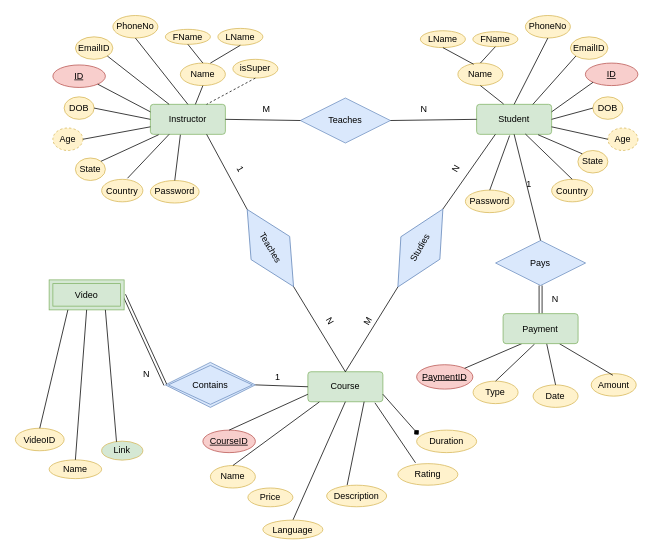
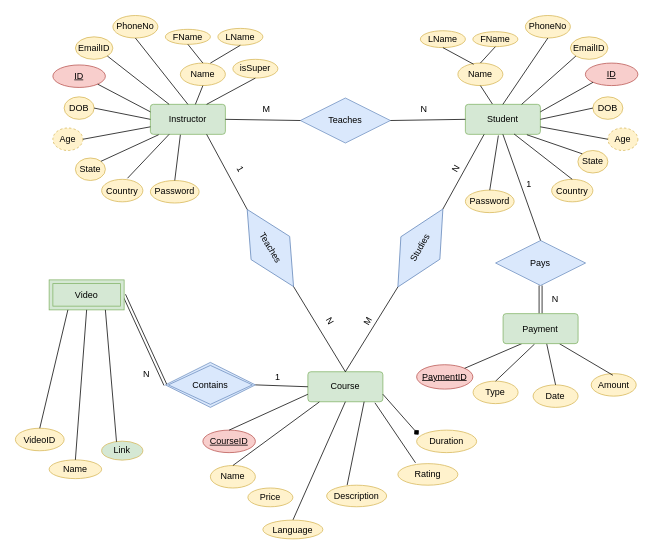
- <mxCell id="20" value="" style="endArrow=none;html=1;rounded=0;entryX=0.75;entryY=0;entryDx=0;entryDy=0;exitX=0.5;exitY=1;exitDx=0;exitDy=0;dashed=1;" parent="1" source="19" target="2" edge="1"><mxGeometry relative="1" as="geometry"><mxPoint x="326.98" y="107.19" as="sourcePoint" /><mxPoint x="500" y="258.61" as="targetPoint" /></mxGeometry></mxCell>
+ <mxCell id="20" value="" style="endArrow=none;html=1;rounded=0;entryX=0.75;entryY=0;entryDx=0;entryDy=0;exitX=0.5;exitY=1;exitDx=0;exitDy=0;" parent="1" source="19" target="2" edge="1"><mxGeometry relative="1" as="geometry"><mxPoint x="326.98" y="107.19" as="sourcePoint" /><mxPoint x="500" y="258.61" as="targetPoint" /></mxGeometry></mxCell>
- <mxCell id="40" value="Student" style="rounded=1;arcSize=10;whiteSpace=wrap;html=1;align=center;fillColor=#d5e8d4;strokeColor=#82b366;" vertex="1" parent="1"><mxGeometry x="635" y="138.61" width="100" height="40" as="geometry" /></mxCell>
+ <mxCell id="40" value="Student" style="rounded=1;arcSize=10;whiteSpace=wrap;html=1;align=center;fillColor=#d5e8d4;strokeColor=#82b366;" vertex="1" parent="1"><mxGeometry x="620" y="138.61" width="100" height="40" as="geometry" /></mxCell>
